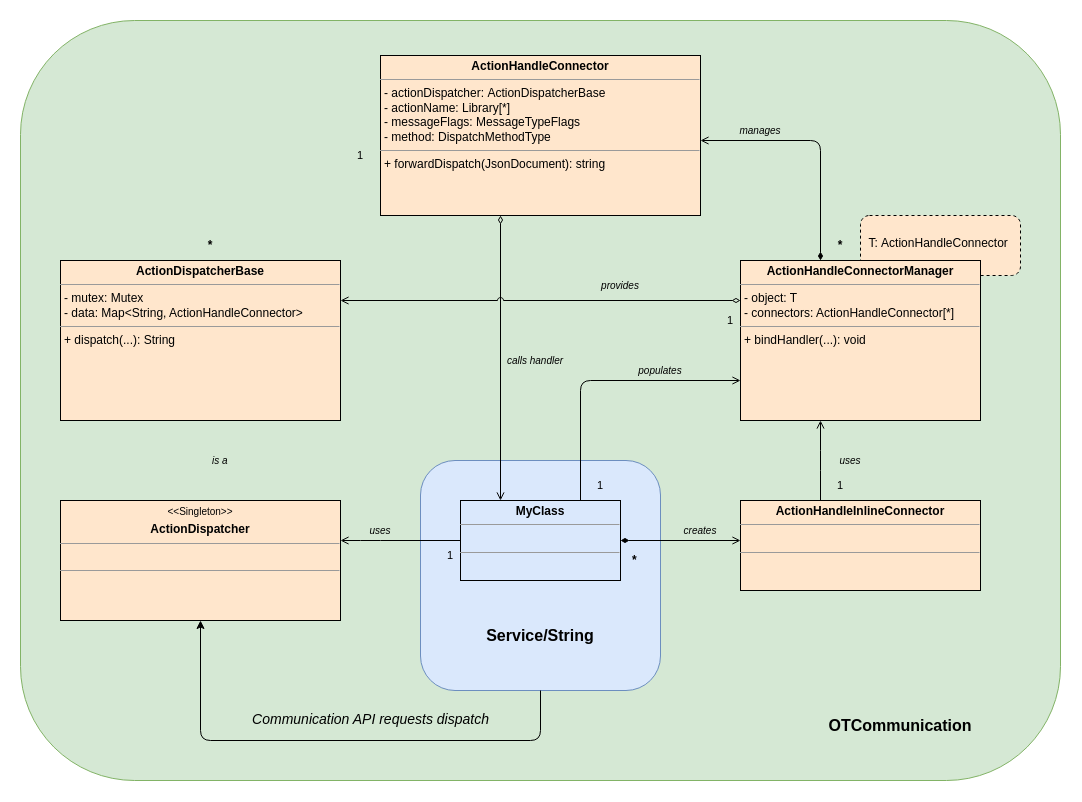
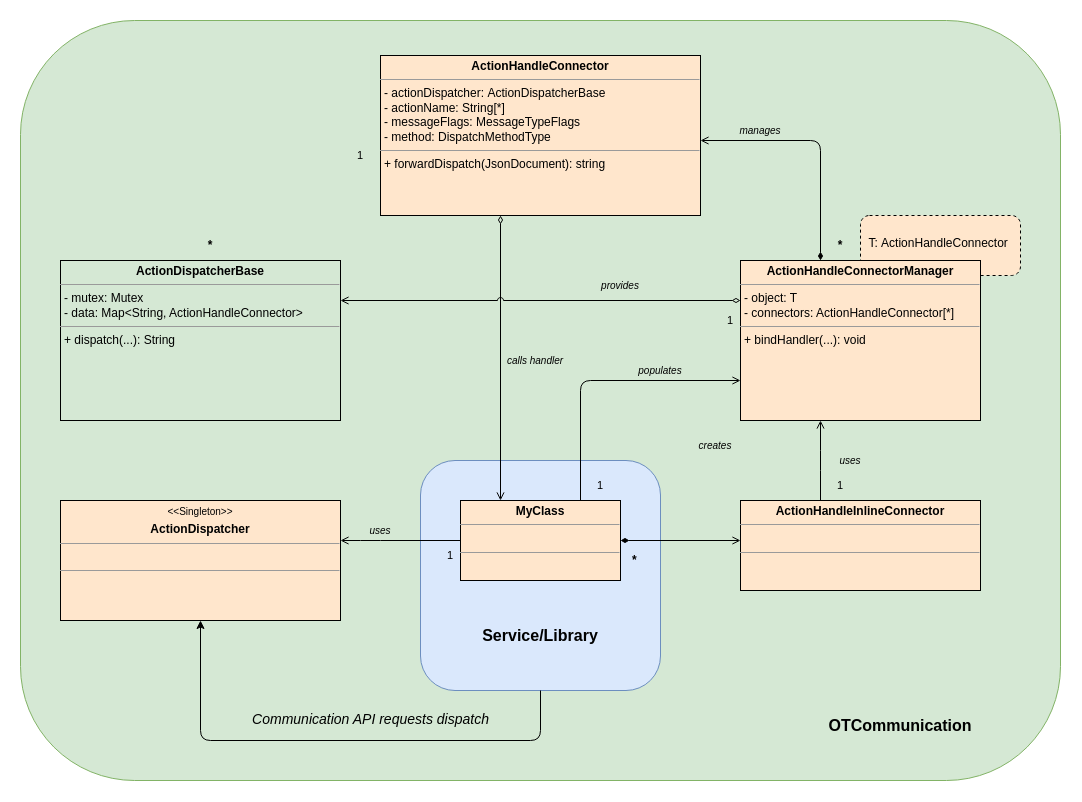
- <mxCell id="7" value="&lt;p style=&quot;text-align: center; margin: 4px 0px 0px;&quot;&gt;&lt;span style=&quot;background-color: transparent; text-align: left;&quot;&gt;&lt;b&gt;ActionHandleConnector&lt;/b&gt;&lt;/span&gt;&lt;/p&gt;&lt;hr size=&quot;1&quot;&gt;&lt;p style=&quot;margin:0px;margin-left:4px;&quot;&gt;- actionDispatcher:&amp;nbsp;ActionDispatcherBase&lt;/p&gt;&lt;p style=&quot;margin:0px;margin-left:4px;&quot;&gt;- actionName: Library[*]&lt;/p&gt;&lt;p style=&quot;margin:0px;margin-left:4px;&quot;&gt;- messageFlags: MessageTypeFlags&lt;/p&gt;&lt;p style=&quot;margin:0px;margin-left:4px;&quot;&gt;- method:&amp;nbsp;&lt;span style=&quot;background-color: transparent; color: light-dark(rgb(0, 0, 0), rgb(255, 255, 255));&quot;&gt;DispatchMethodType&lt;/span&gt;&lt;/p&gt;&lt;hr size=&quot;1&quot;&gt;&lt;p style=&quot;margin:0px;margin-left:4px;&quot;&gt;+ forwardDispatch(JsonDocument): string&lt;/p&gt;" style="verticalAlign=top;align=left;overflow=fill;fontSize=12;fontFamily=Helvetica;html=1;fillColor=#ffe6cc;strokeColor=#000000;" parent="1" vertex="1"><mxGeometry x="380" y="55" width="320" height="160" as="geometry" /></mxCell>
+ <mxCell id="7" value="&lt;p style=&quot;text-align: center; margin: 4px 0px 0px;&quot;&gt;&lt;span style=&quot;background-color: transparent; text-align: left;&quot;&gt;&lt;b&gt;ActionHandleConnector&lt;/b&gt;&lt;/span&gt;&lt;/p&gt;&lt;hr size=&quot;1&quot;&gt;&lt;p style=&quot;margin:0px;margin-left:4px;&quot;&gt;- actionDispatcher:&amp;nbsp;ActionDispatcherBase&lt;/p&gt;&lt;p style=&quot;margin:0px;margin-left:4px;&quot;&gt;- actionName: String[*]&lt;/p&gt;&lt;p style=&quot;margin:0px;margin-left:4px;&quot;&gt;- messageFlags: MessageTypeFlags&lt;/p&gt;&lt;p style=&quot;margin:0px;margin-left:4px;&quot;&gt;- method:&amp;nbsp;&lt;span style=&quot;background-color: transparent; color: light-dark(rgb(0, 0, 0), rgb(255, 255, 255));&quot;&gt;DispatchMethodType&lt;/span&gt;&lt;/p&gt;&lt;hr size=&quot;1&quot;&gt;&lt;p style=&quot;margin:0px;margin-left:4px;&quot;&gt;+ forwardDispatch(JsonDocument): string&lt;/p&gt;" style="verticalAlign=top;align=left;overflow=fill;fontSize=12;fontFamily=Helvetica;html=1;fillColor=#ffe6cc;strokeColor=#000000;" parent="1" vertex="1"><mxGeometry x="380" y="55" width="320" height="160" as="geometry" /></mxCell>
- <mxCell id="5" value="&lt;p style=&quot;margin:0px;margin-top:4px;text-align:center;&quot;&gt;&lt;b&gt;ActionDispatcherBase&lt;/b&gt;&lt;br&gt;&lt;/p&gt;&lt;hr size=&quot;1&quot;&gt;&lt;p style=&quot;margin:0px;margin-left:4px;&quot;&gt;- mutex: Mutex&lt;/p&gt;&lt;p style=&quot;margin:0px;margin-left:4px;&quot;&gt;- data: Map&amp;lt;String, ActionHandleConnector&amp;gt;&lt;/p&gt;&lt;hr size=&quot;1&quot;&gt;&lt;p style=&quot;margin:0px;margin-left:4px;&quot;&gt;+ dispatch(...): String&lt;/p&gt;" style="verticalAlign=top;align=left;overflow=fill;fontSize=12;fontFamily=Helvetica;html=1;fillColor=#ffe6cc;strokeColor=#000000;" parent="1" vertex="1"><mxGeometry x="60" y="260" width="280" height="160" as="geometry" /></mxCell>
+ <mxCell id="5" value="&lt;p style=&quot;margin:0px;margin-top:4px;text-align:center;&quot;&gt;&lt;b&gt;ActionDispatcherBase&lt;/b&gt;&lt;br&gt;&lt;/p&gt;&lt;hr size=&quot;1&quot;&gt;&lt;p style=&quot;margin:0px;margin-left:4px;&quot;&gt;- mutex: Mutex&lt;/p&gt;&lt;p style=&quot;margin:0px;margin-left:4px;&quot;&gt;- data: Map&amp;lt;String, ActionHandleConnector&amp;gt;&lt;/p&gt;&lt;hr size=&quot;1&quot;&gt;&lt;p style=&quot;margin:0px;margin-left:4px;&quot;&gt;+ dispatch(...): String&lt;/p&gt;" style="verticalAlign=top;align=left;overflow=fill;fontSize=12;fontFamily=Helvetica;html=1;fillColor=#d5e8d4;strokeColor=#000000;" parent="1" vertex="1"><mxGeometry x="60" y="260" width="280" height="160" as="geometry" /></mxCell>
- <mxCell id="10" value="is a" style="text;html=1;align=left;verticalAlign=middle;whiteSpace=wrap;rounded=0;fontFamily=Helvetica;fontSize=10;fontColor=default;labelBackgroundColor=none;fontStyle=2" parent="1" vertex="1"><mxGeometry x="210" y="450" width="50" height="20" as="geometry" /></mxCell>
- <mxCell id="27" value="creates" style="text;html=1;align=center;verticalAlign=middle;whiteSpace=wrap;rounded=0;fontFamily=Helvetica;fontSize=10;fontColor=default;labelBackgroundColor=none;fontStyle=2" parent="1" vertex="1"><mxGeometry x="680" y="520" width="40" height="20" as="geometry" /></mxCell>
+ <mxCell id="27" value="creates" style="text;html=1;align=center;verticalAlign=middle;whiteSpace=wrap;rounded=0;fontFamily=Helvetica;fontSize=10;fontColor=default;labelBackgroundColor=none;fontStyle=2" parent="1" vertex="1"><mxGeometry x="695" y="435" width="40" height="20" as="geometry" /></mxCell>
- <mxCell id="18" value="&lt;p style=&quot;margin:0px;margin-top:4px;text-align:center;&quot;&gt;&lt;b&gt;MyClass&lt;/b&gt;&lt;/p&gt;&lt;hr size=&quot;1&quot;&gt;&lt;p style=&quot;margin:0px;margin-left:4px;&quot;&gt;&lt;br&gt;&lt;/p&gt;&lt;hr size=&quot;1&quot;&gt;&lt;p style=&quot;margin:0px;margin-left:4px;&quot;&gt;&lt;br&gt;&lt;/p&gt;" style="verticalAlign=top;align=left;overflow=fill;fontSize=12;fontFamily=Helvetica;html=1;fillColor=#dae8fc;strokeColor=#000000;rounded=0;fontColor=default;" parent="1" vertex="1"><mxGeometry x="460" y="500" width="160" height="80" as="geometry" /></mxCell>
+ <mxCell id="18" value="&lt;p style=&quot;margin:0px;margin-top:4px;text-align:center;&quot;&gt;&lt;b&gt;MyClass&lt;/b&gt;&lt;/p&gt;&lt;hr size=&quot;1&quot;&gt;&lt;p style=&quot;margin:0px;margin-left:4px;&quot;&gt;&lt;br&gt;&lt;/p&gt;&lt;hr size=&quot;1&quot;&gt;&lt;p style=&quot;margin:0px;margin-left:4px;&quot;&gt;&lt;br&gt;&lt;/p&gt;" style="verticalAlign=top;align=left;overflow=fill;fontSize=12;fontFamily=Helvetica;html=1;fillColor=#ffe6cc;strokeColor=#000000;rounded=0;fontColor=default;" parent="1" vertex="1"><mxGeometry x="460" y="500" width="160" height="80" as="geometry" /></mxCell>
- <mxCell id="36" value="Service/String" style="text;html=1;align=center;verticalAlign=middle;whiteSpace=wrap;rounded=0;fontFamily=Helvetica;fontSize=16;fontColor=default;fontStyle=1" parent="1" vertex="1"><mxGeometry x="460" y="620" width="160" height="30" as="geometry" /></mxCell>
+ <mxCell id="36" value="Service/Library" style="text;html=1;align=center;verticalAlign=middle;whiteSpace=wrap;rounded=0;fontFamily=Helvetica;fontSize=16;fontColor=default;fontStyle=1" parent="1" vertex="1"><mxGeometry x="460" y="620" width="160" height="30" as="geometry" /></mxCell>
